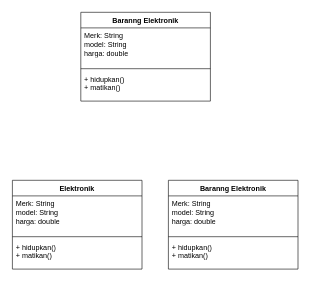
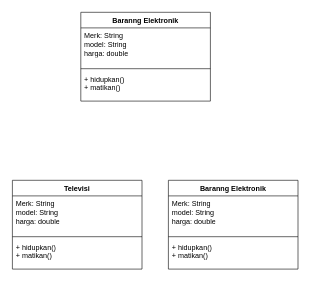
- <mxCell id="6" value="Elektronik" style="swimlane;fontStyle=1;align=center;verticalAlign=top;childLayout=stackLayout;horizontal=1;startSize=26;horizontalStack=0;resizeParent=1;resizeParentMax=0;resizeLast=0;collapsible=1;marginBottom=0;whiteSpace=wrap;html=1;" vertex="1" parent="1"><mxGeometry x="20" y="300" width="216" height="148" as="geometry" /></mxCell>
+ <mxCell id="6" value="Televisi" style="swimlane;fontStyle=1;align=center;verticalAlign=top;childLayout=stackLayout;horizontal=1;startSize=26;horizontalStack=0;resizeParent=1;resizeParentMax=0;resizeLast=0;collapsible=1;marginBottom=0;whiteSpace=wrap;html=1;" vertex="1" parent="1"><mxGeometry x="20" y="300" width="216" height="148" as="geometry" /></mxCell>
